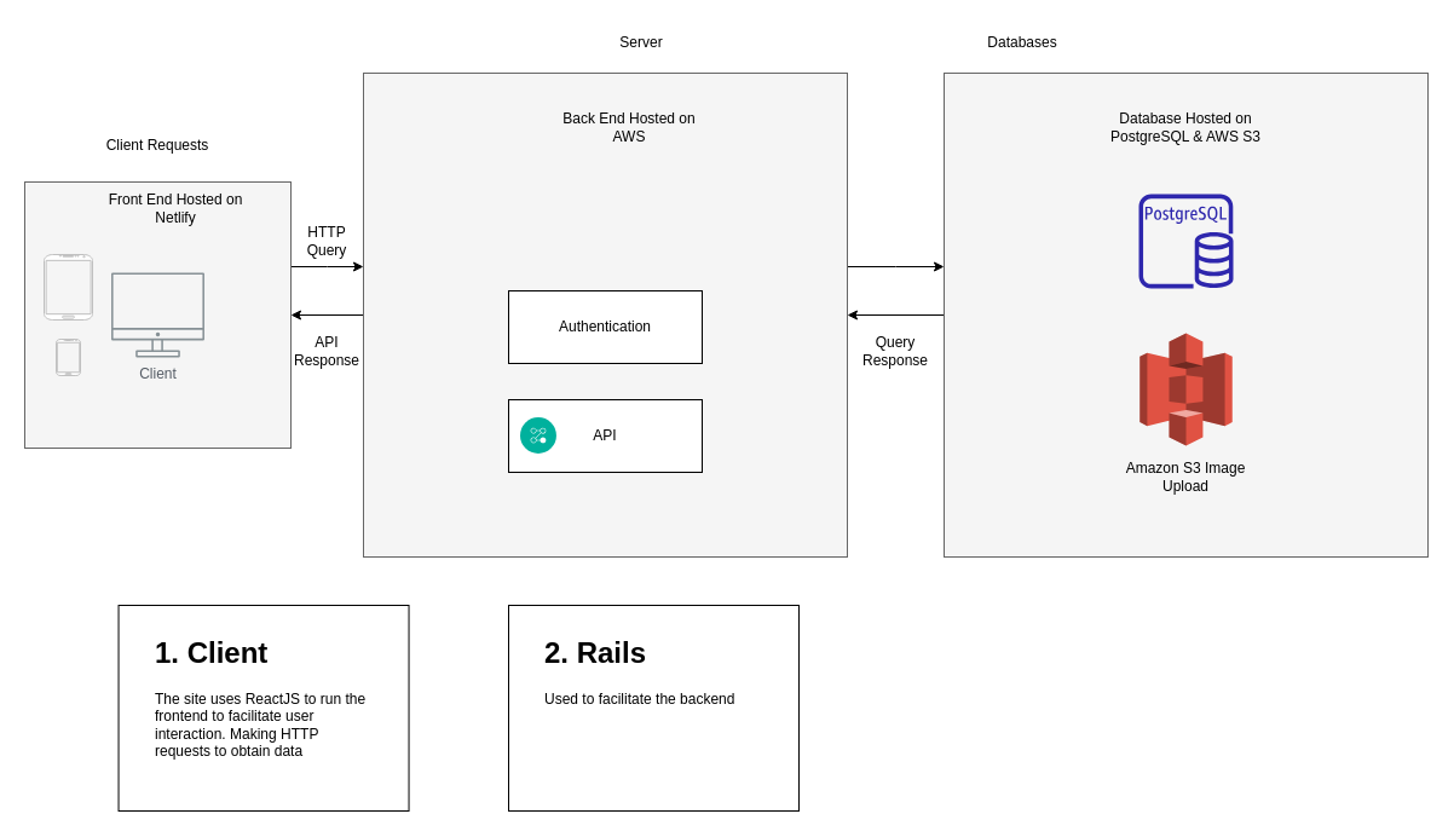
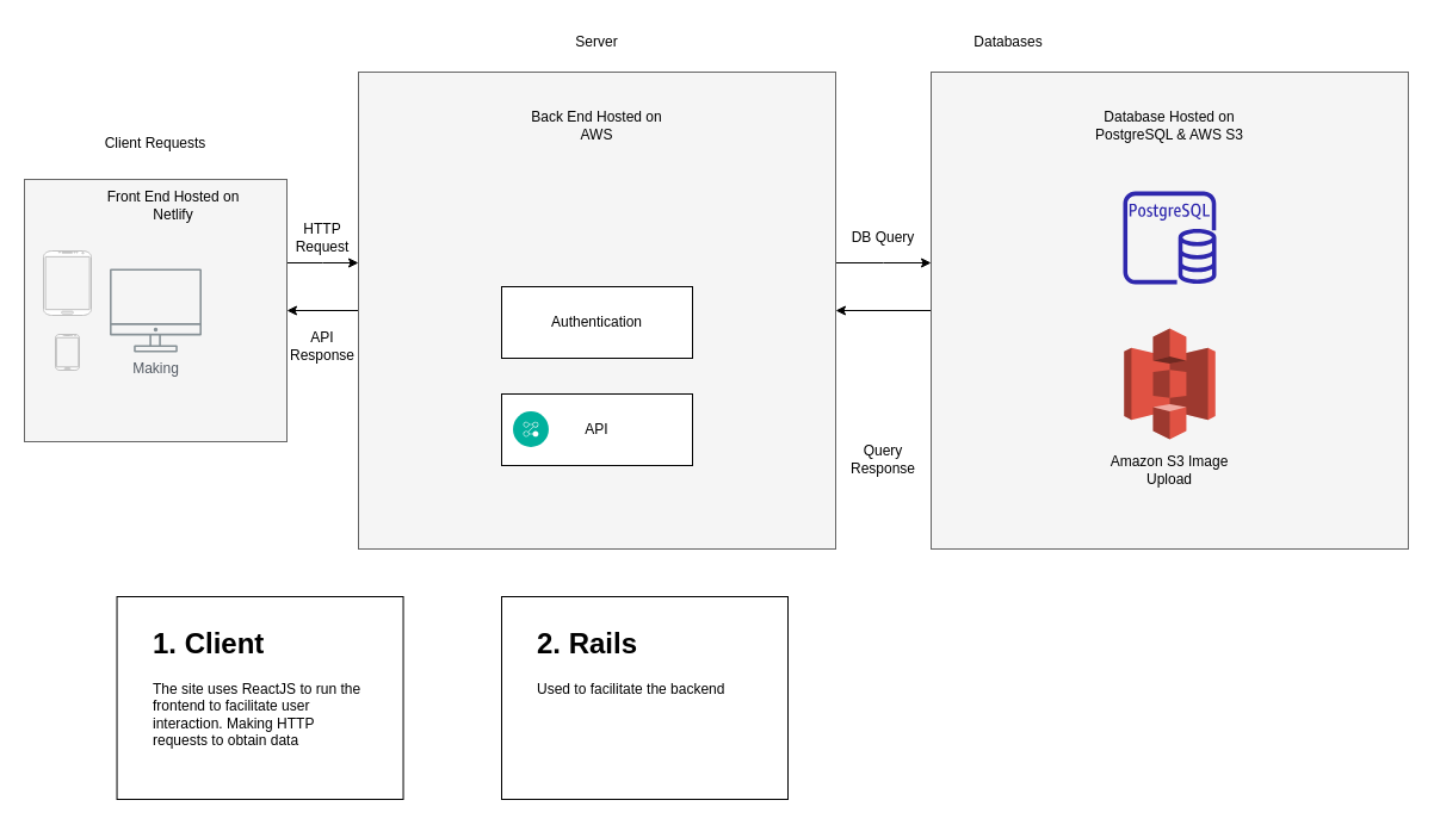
- <mxCell id="29" value="Server" style="text;html=1;strokeColor=none;fillColor=none;align=center;verticalAlign=middle;whiteSpace=wrap;rounded=0;" parent="1" vertex="1"><mxGeometry x="460" y="20" width="140" height="30" as="geometry" /></mxCell>
+ <mxCell id="29" value="Server" style="text;html=1;strokeColor=none;fillColor=none;align=center;verticalAlign=middle;whiteSpace=wrap;rounded=0;" parent="1" vertex="1"><mxGeometry x="430" y="20" width="140" height="30" as="geometry" /></mxCell>
- <mxCell id="9" value="Back End Hosted on AWS" style="text;html=1;strokeColor=none;fillColor=none;align=center;verticalAlign=middle;whiteSpace=wrap;rounded=0;" parent="1" vertex="1"><mxGeometry x="450" y="90" width="140" height="30" as="geometry" /></mxCell>
+ <mxCell id="9" value="Back End Hosted on AWS" style="text;html=1;strokeColor=none;fillColor=none;align=center;verticalAlign=middle;whiteSpace=wrap;rounded=0;" parent="1" vertex="1"><mxGeometry x="430" y="90" width="140" height="30" as="geometry" /></mxCell>
- <mxCell id="17" value="HTTP Query" style="text;html=1;strokeColor=none;fillColor=none;align=center;verticalAlign=middle;whiteSpace=wrap;rounded=0;" parent="1" vertex="1"><mxGeometry x="240" y="184" width="60" height="30" as="geometry" /></mxCell>
+ <mxCell id="17" value="HTTP Request" style="text;html=1;strokeColor=none;fillColor=none;align=center;verticalAlign=middle;whiteSpace=wrap;rounded=0;" parent="1" vertex="1"><mxGeometry x="240" y="184" width="60" height="30" as="geometry" /></mxCell>
+ <mxCell id="19" value="DB Query" style="text;html=1;strokeColor=none;fillColor=none;align=center;verticalAlign=middle;whiteSpace=wrap;rounded=0;" parent="1" vertex="1"><mxGeometry x="710" y="184" width="60" height="30" as="geometry" /></mxCell>
- <mxCell id="20" value="Query Response" style="text;html=1;strokeColor=none;fillColor=none;align=center;verticalAlign=middle;whiteSpace=wrap;rounded=0;" parent="1" vertex="1"><mxGeometry x="710" y="275" width="60" height="30" as="geometry" /></mxCell>
+ <mxCell id="20" value="Query Response" style="text;html=1;strokeColor=none;fillColor=none;align=center;verticalAlign=middle;whiteSpace=wrap;rounded=0;" parent="1" vertex="1"><mxGeometry x="710" y="370" width="60" height="30" as="geometry" /></mxCell>
- <mxCell id="4" value="Client" style="sketch=0;outlineConnect=0;gradientColor=none;fontColor=#545B64;strokeColor=none;fillColor=#879196;dashed=0;verticalLabelPosition=bottom;verticalAlign=top;align=center;html=1;fontSize=12;fontStyle=0;aspect=fixed;shape=mxgraph.aws4.illustration_desktop;pointerEvents=1" parent="1" vertex="1"><mxGeometry x="91.54" y="225" width="76.92" height="70" as="geometry" /></mxCell>
+ <mxCell id="4" value="Making" style="sketch=0;outlineConnect=0;gradientColor=none;fontColor=#545B64;strokeColor=none;fillColor=#879196;dashed=0;verticalLabelPosition=bottom;verticalAlign=top;align=center;html=1;fontSize=12;fontStyle=0;aspect=fixed;shape=mxgraph.aws4.illustration_desktop;pointerEvents=1" parent="1" vertex="1"><mxGeometry x="91.54" y="225" width="76.92" height="70" as="geometry" /></mxCell>
